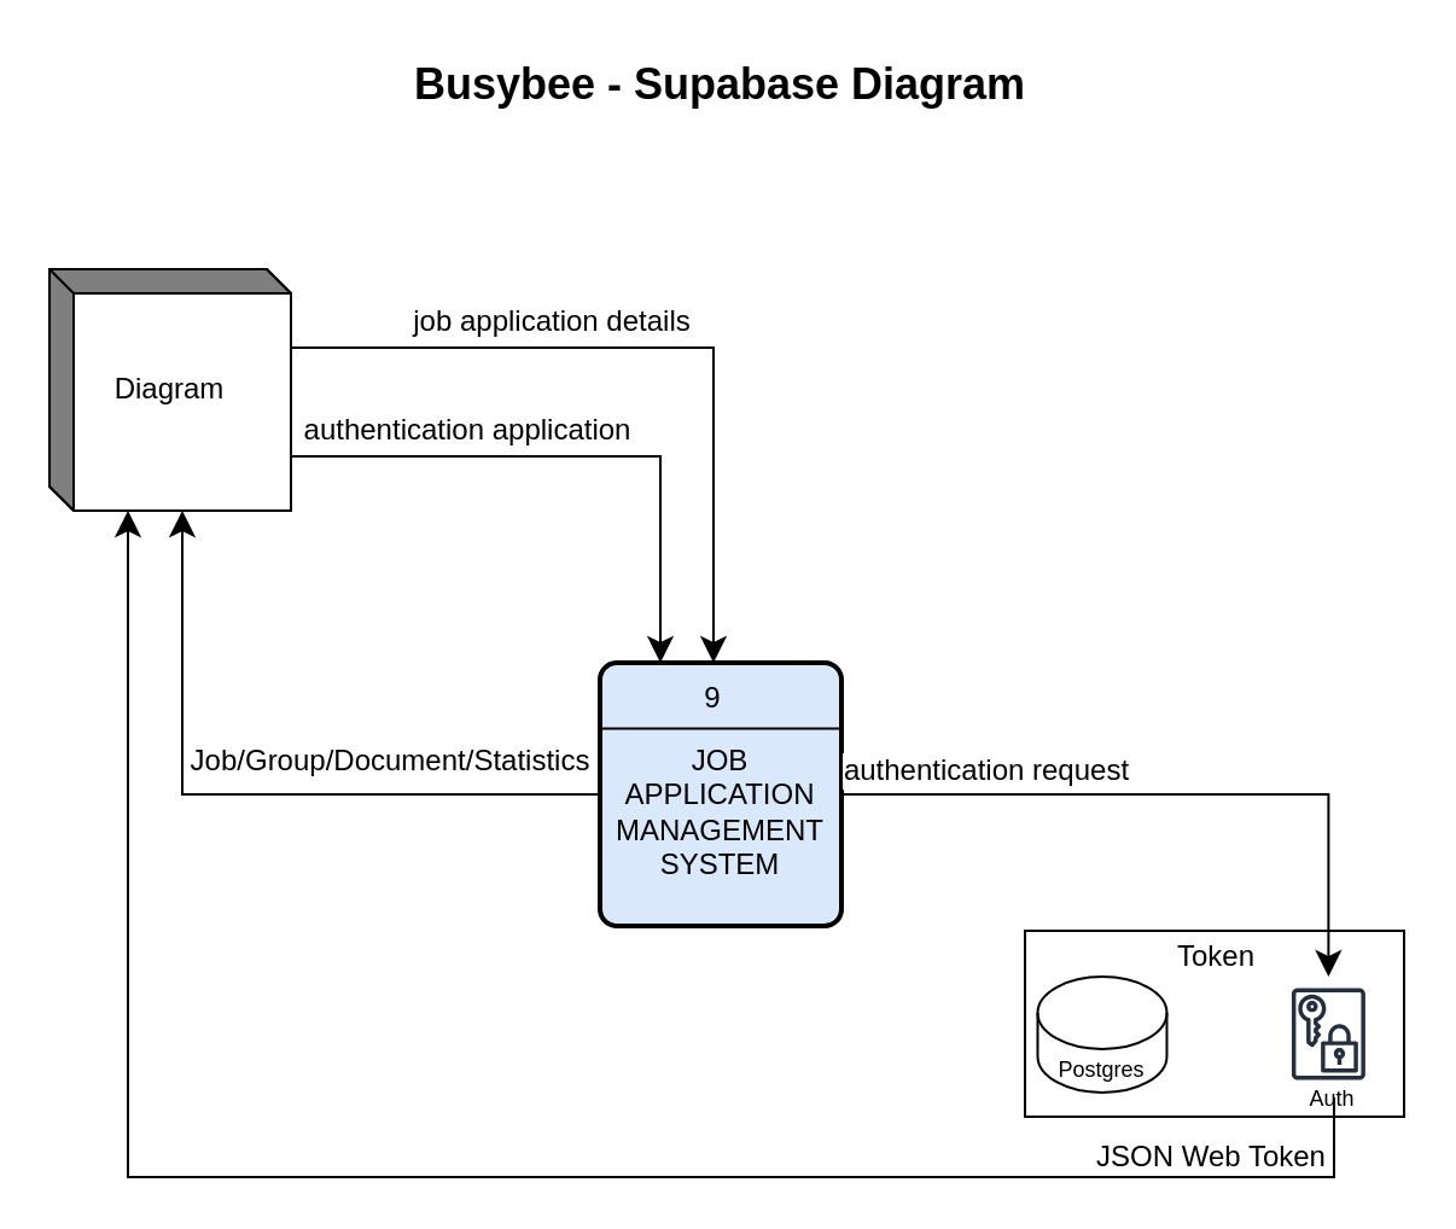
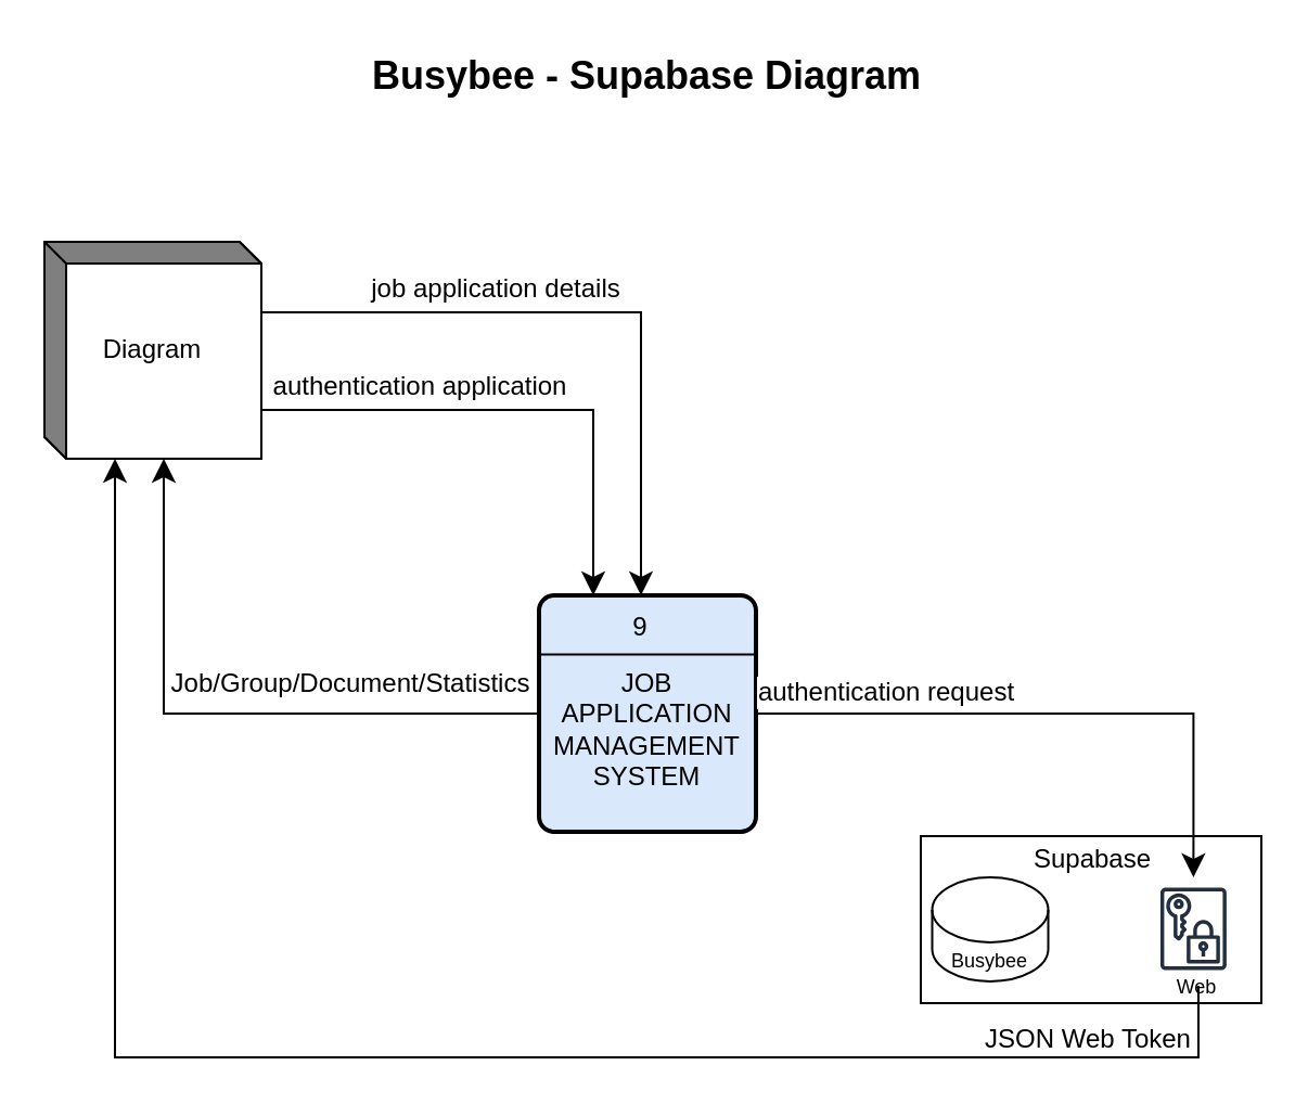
- <mxCell id="11" value="Token" style="text;html=1;align=center;verticalAlign=middle;whiteSpace=wrap;rounded=0;" parent="2" vertex="1"><mxGeometry x="40.06" width="54.87" height="25.09" as="geometry" /></mxCell>
+ <mxCell id="11" value="Supabase" style="text;html=1;align=center;verticalAlign=middle;whiteSpace=wrap;rounded=0;" parent="2" vertex="1"><mxGeometry x="40.06" width="54.87" height="25.09" as="geometry" /></mxCell>
- <mxCell id="10" value="&lt;font style=&quot;font-size: 9px;&quot;&gt;Postgres&lt;/font&gt;" style="text;html=1;align=center;verticalAlign=middle;whiteSpace=wrap;rounded=0;" parent="9" vertex="1"><mxGeometry y="16.5" width="60" height="30" as="geometry" /></mxCell>
+ <mxCell id="10" value="&lt;font style=&quot;font-size: 9px;&quot;&gt;Busybee&lt;/font&gt;" style="text;html=1;align=center;verticalAlign=middle;whiteSpace=wrap;rounded=0;" parent="9" vertex="1"><mxGeometry y="16.5" width="60" height="30" as="geometry" /></mxCell>
- <mxCell id="8" value="&lt;font style=&quot;font-size: 9px;&quot;&gt;Auth&lt;/font&gt;" style="text;html=1;align=center;verticalAlign=middle;whiteSpace=wrap;rounded=0;" parent="6" vertex="1"><mxGeometry y="36.571" width="59" height="27.429" as="geometry" /></mxCell>
+ <mxCell id="8" value="&lt;font style=&quot;font-size: 9px;&quot;&gt;Web&lt;/font&gt;" style="text;html=1;align=center;verticalAlign=middle;whiteSpace=wrap;rounded=0;" parent="6" vertex="1"><mxGeometry y="36.571" width="59" height="27.429" as="geometry" /></mxCell>
